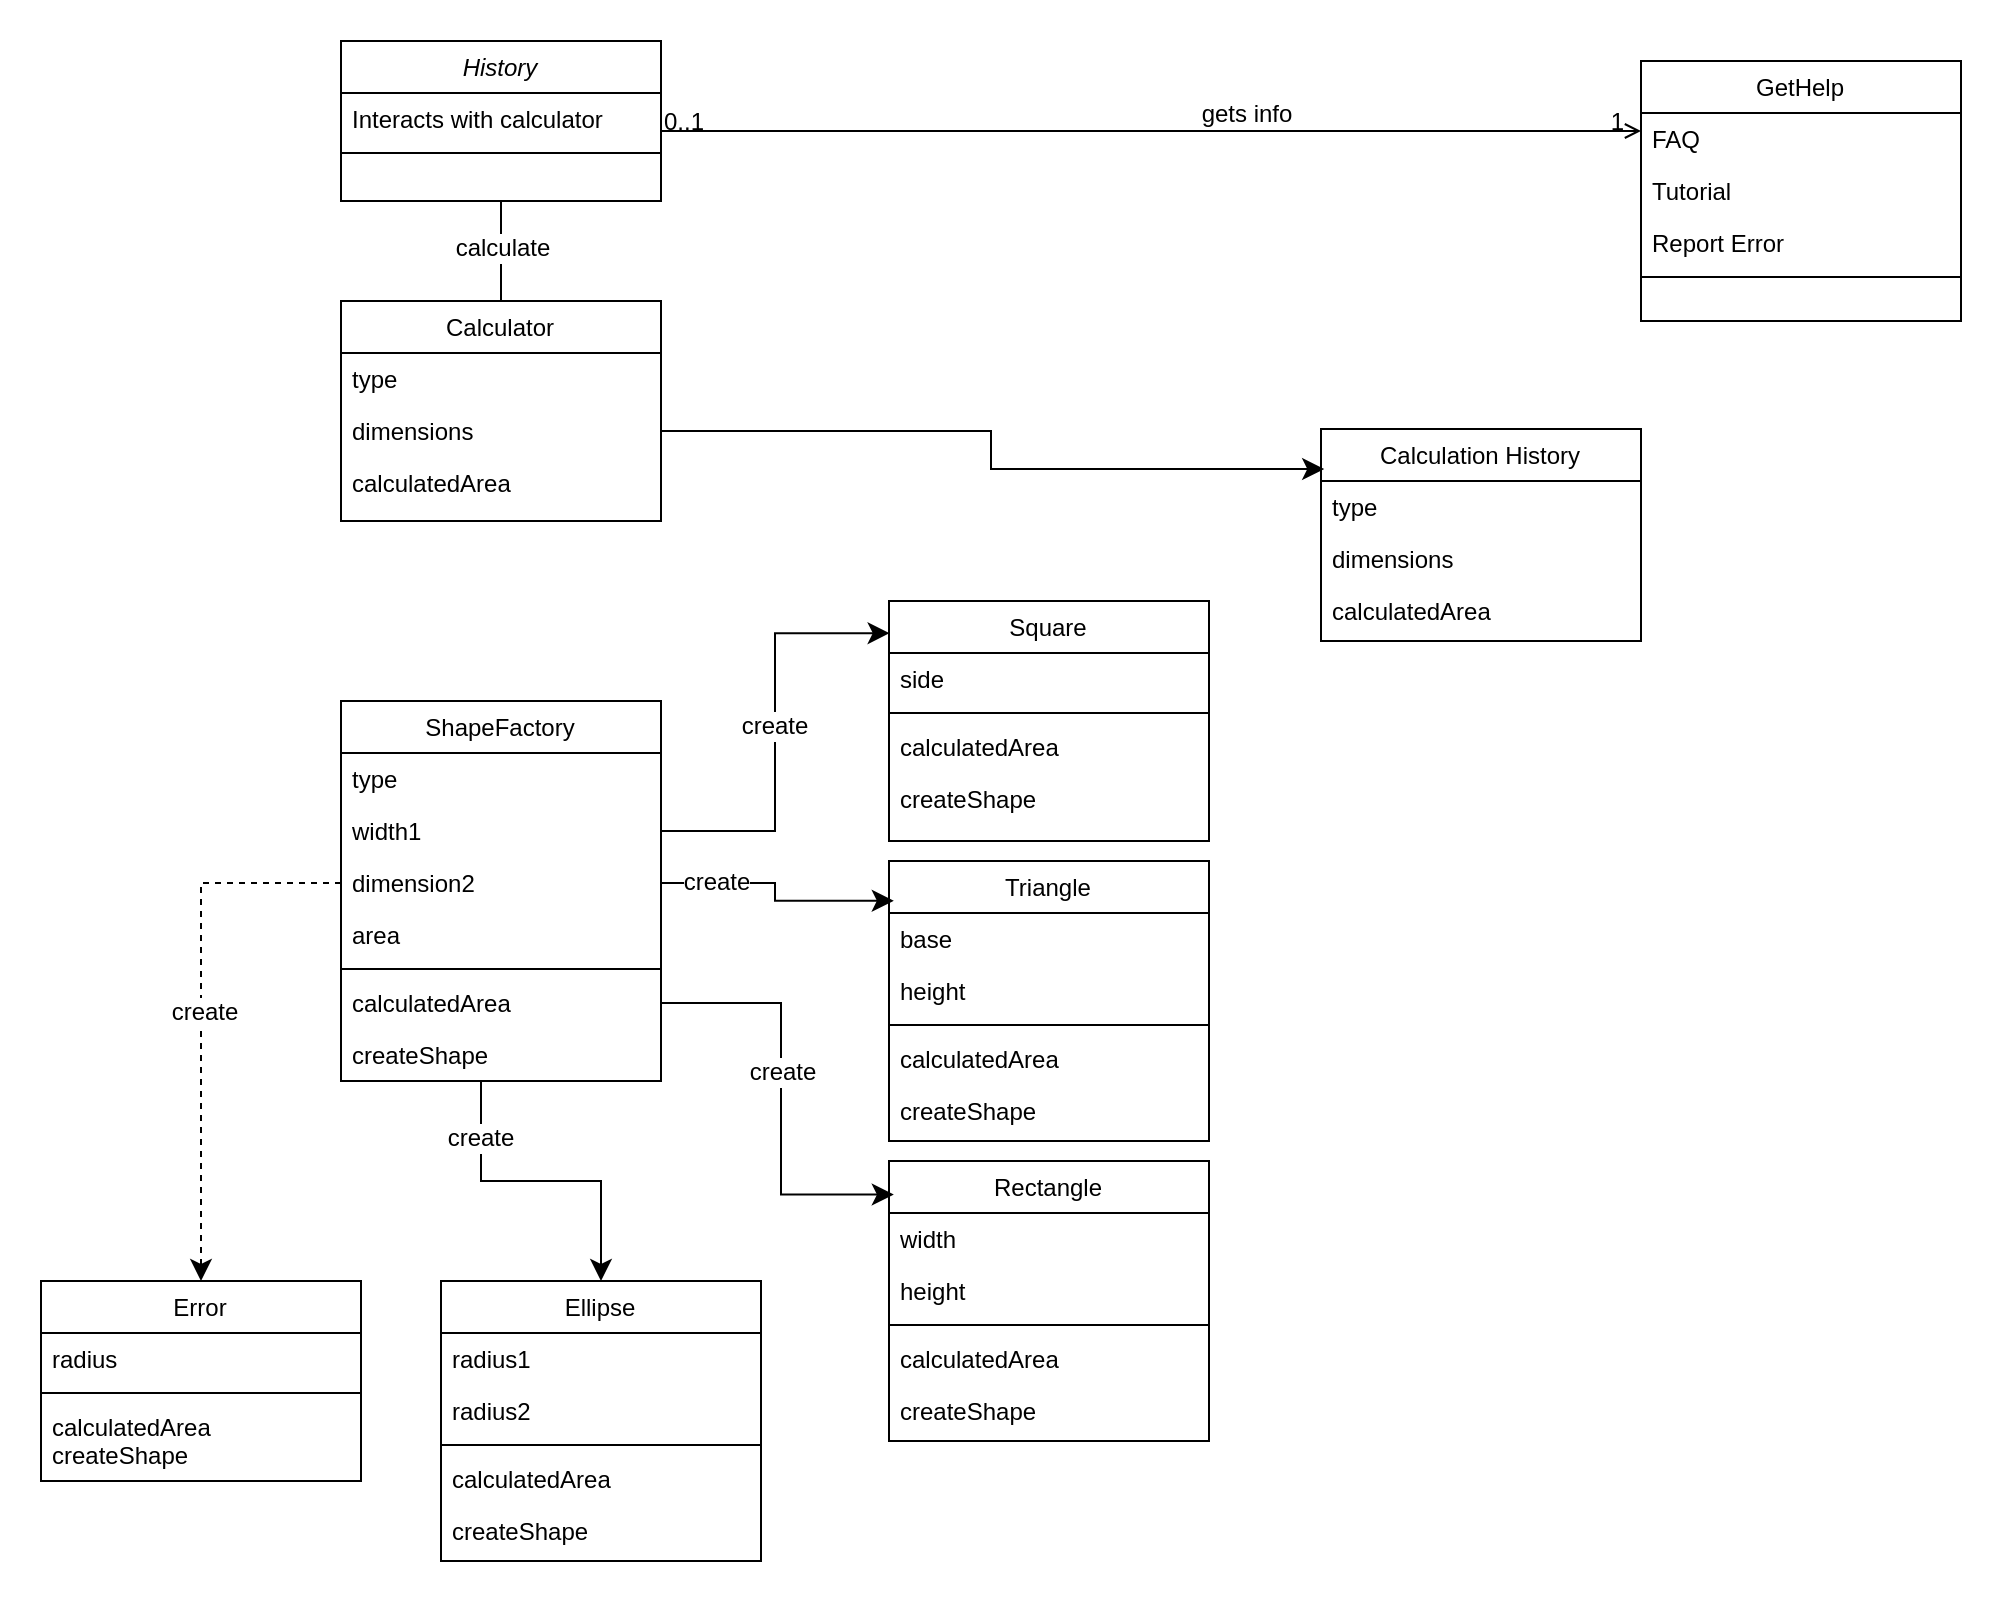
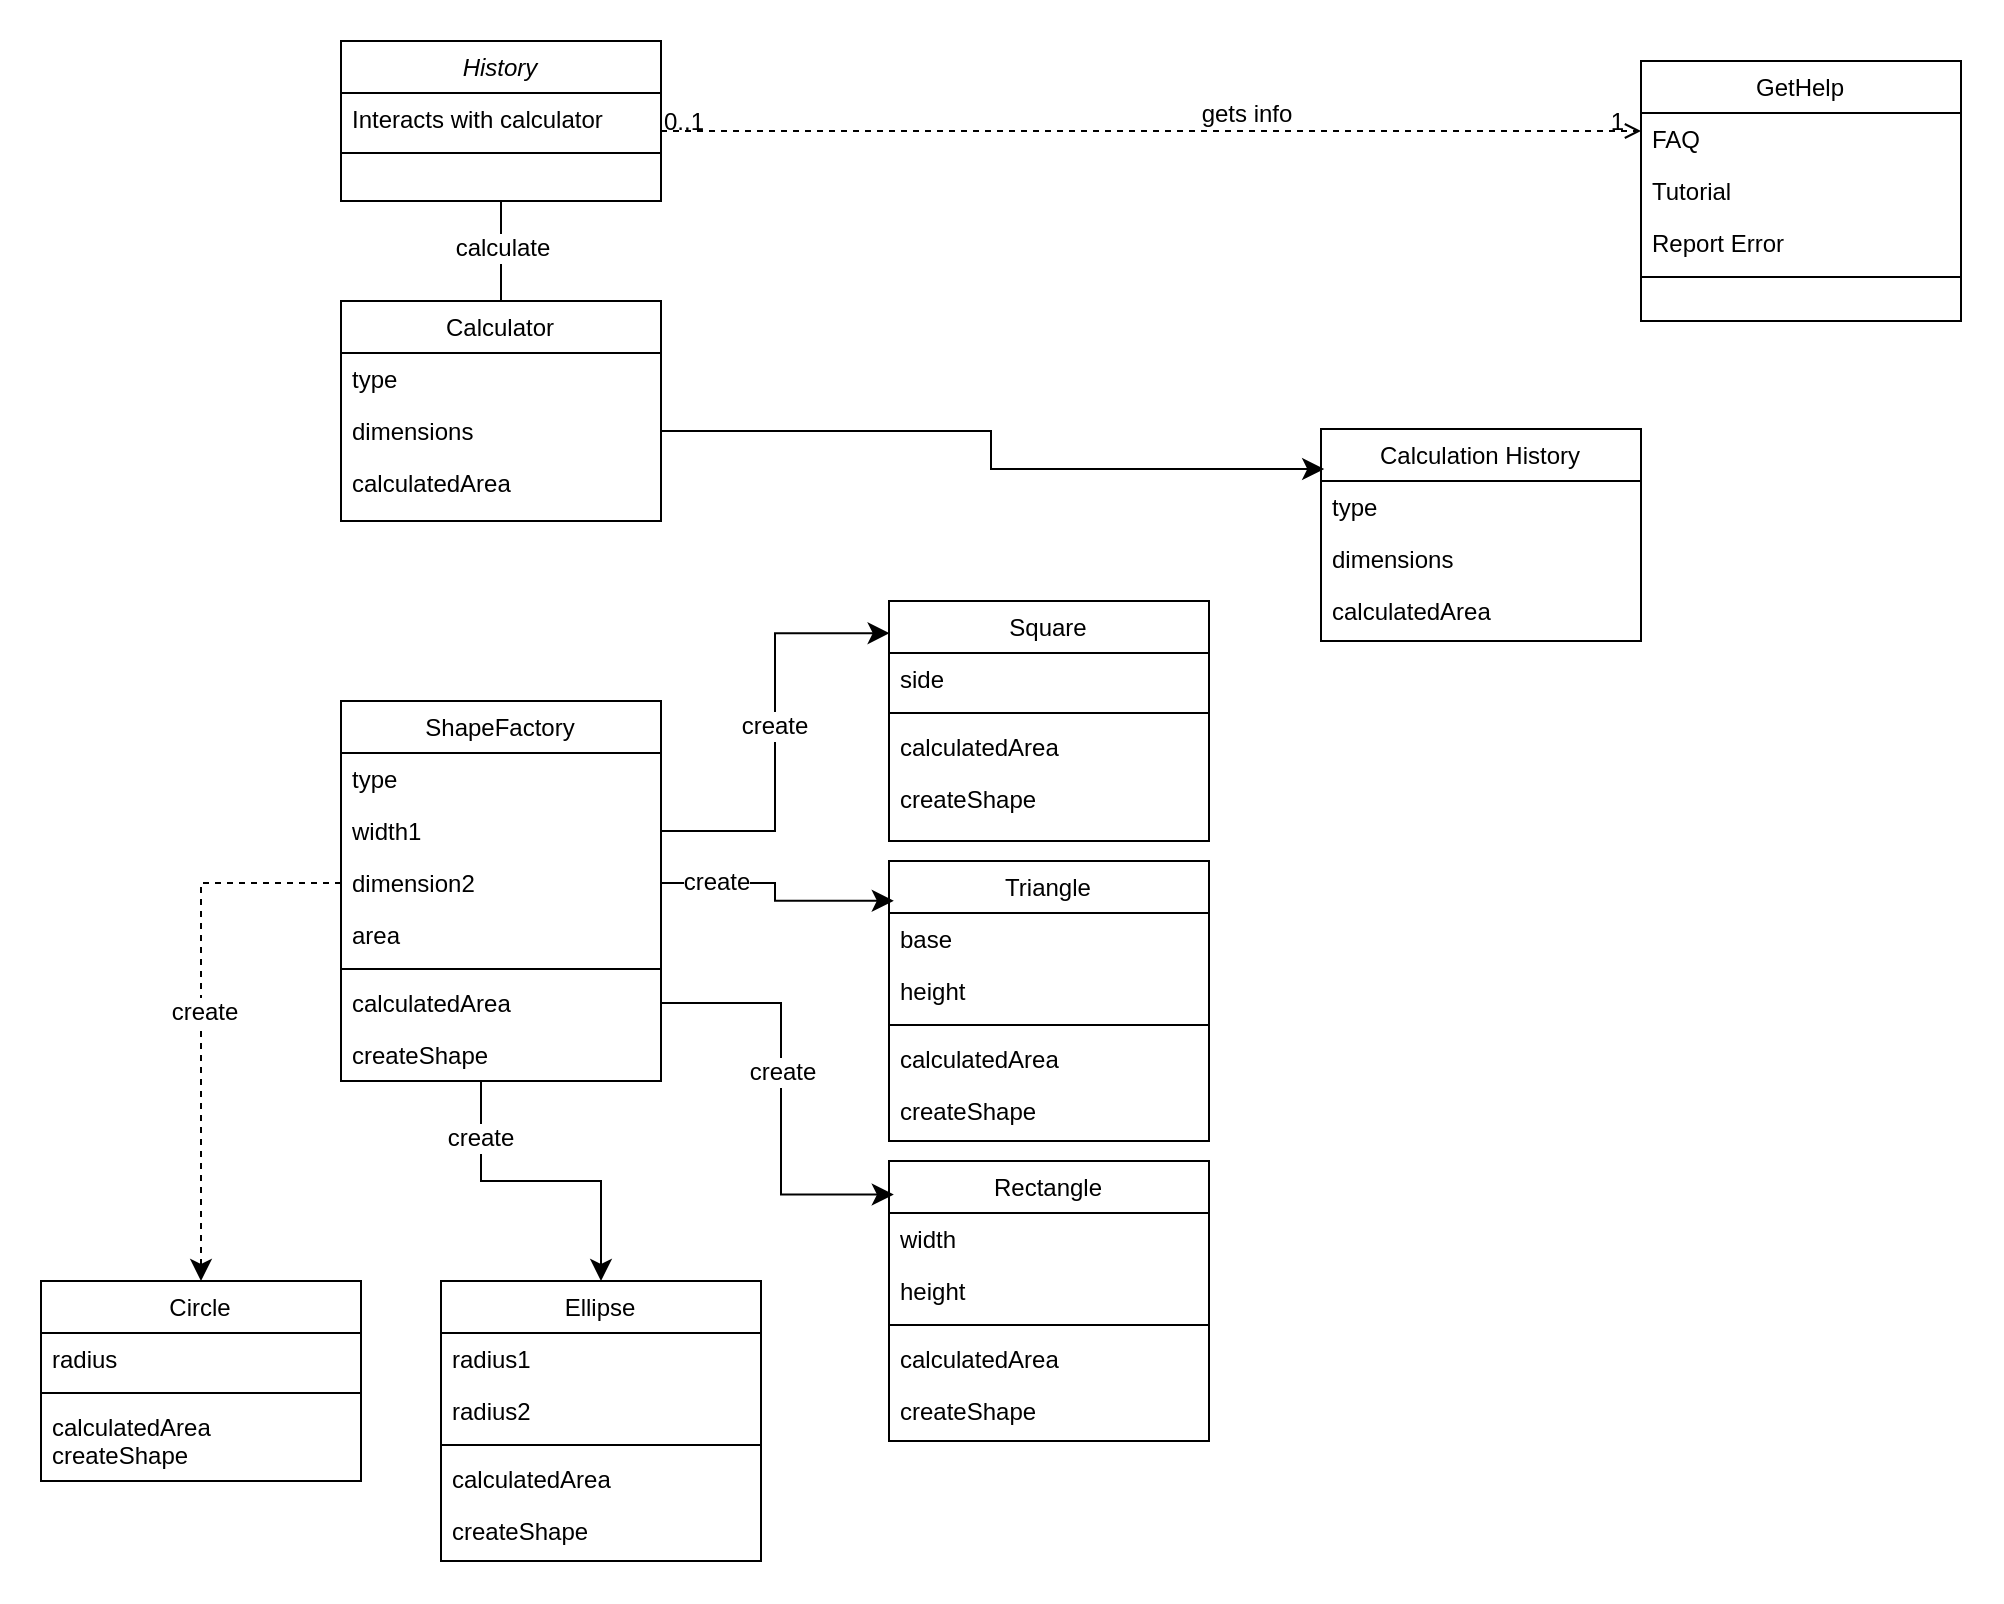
- <mxCell id="16" value="" style="endArrow=open;shadow=0;strokeWidth=1;rounded=0;curved=0;endFill=1;edgeStyle=elbowEdgeStyle;elbow=vertical;" parent="1" source="2" target="11" edge="1"><mxGeometry x="0.5" y="41" relative="1" as="geometry"><mxPoint x="490" y="102" as="sourcePoint" /><mxPoint x="650" y="102" as="targetPoint" /><mxPoint x="-40" y="32" as="offset" /></mxGeometry></mxCell>
+ <mxCell id="16" value="" style="endArrow=open;shadow=0;strokeWidth=1;rounded=0;curved=0;endFill=1;edgeStyle=elbowEdgeStyle;elbow=vertical;dashed=1;" parent="1" source="2" target="11" edge="1"><mxGeometry x="0.5" y="41" relative="1" as="geometry"><mxPoint x="490" y="102" as="sourcePoint" /><mxPoint x="650" y="102" as="targetPoint" /><mxPoint x="-40" y="32" as="offset" /></mxGeometry></mxCell>
- <mxCell id="28" value="Error" style="swimlane;fontStyle=0;align=center;verticalAlign=top;childLayout=stackLayout;horizontal=1;startSize=26;horizontalStack=0;resizeParent=1;resizeLast=0;collapsible=1;marginBottom=0;rounded=0;shadow=0;strokeWidth=1;" vertex="1" parent="1"><mxGeometry x="20" y="640" width="160" height="100" as="geometry"><mxRectangle x="550" y="140" width="160" height="26" as="alternateBounds" /></mxGeometry></mxCell>
+ <mxCell id="28" value="Circle" style="swimlane;fontStyle=0;align=center;verticalAlign=top;childLayout=stackLayout;horizontal=1;startSize=26;horizontalStack=0;resizeParent=1;resizeLast=0;collapsible=1;marginBottom=0;rounded=0;shadow=0;strokeWidth=1;" vertex="1" parent="1"><mxGeometry x="20" y="640" width="160" height="100" as="geometry"><mxRectangle x="550" y="140" width="160" height="26" as="alternateBounds" /></mxGeometry></mxCell>
